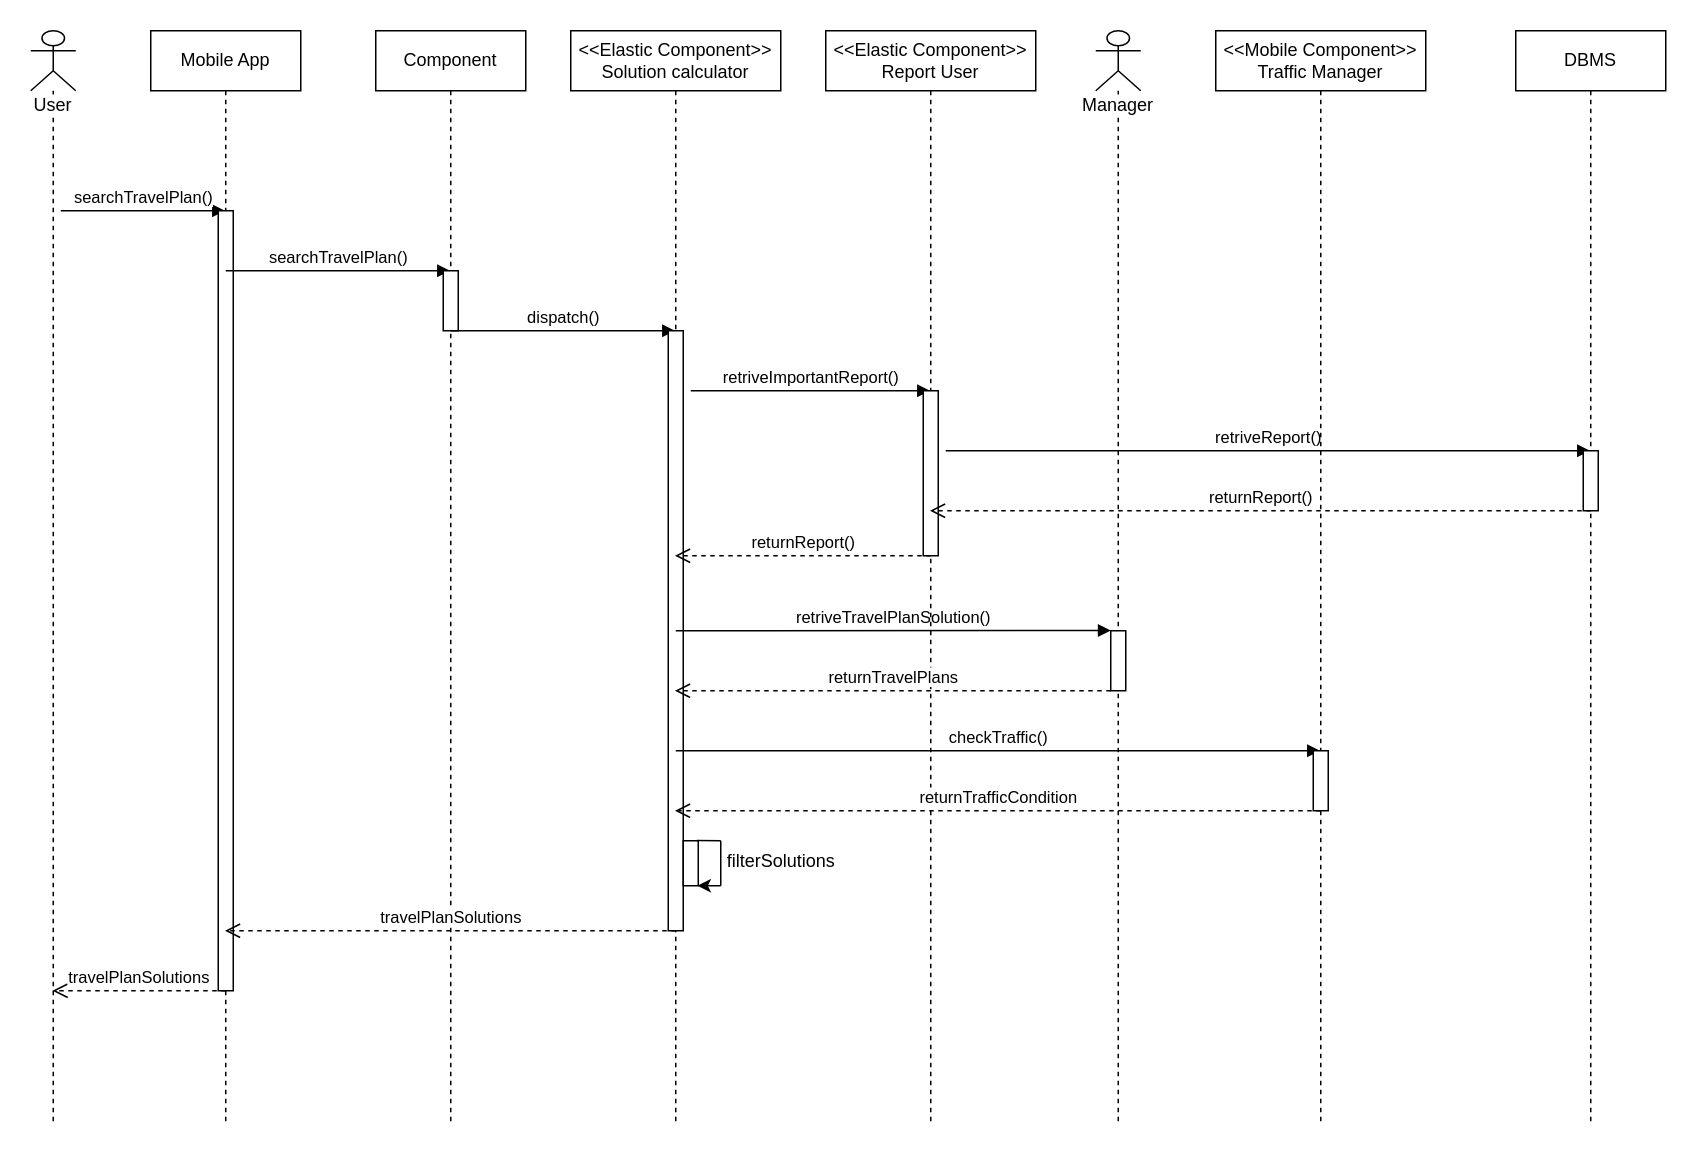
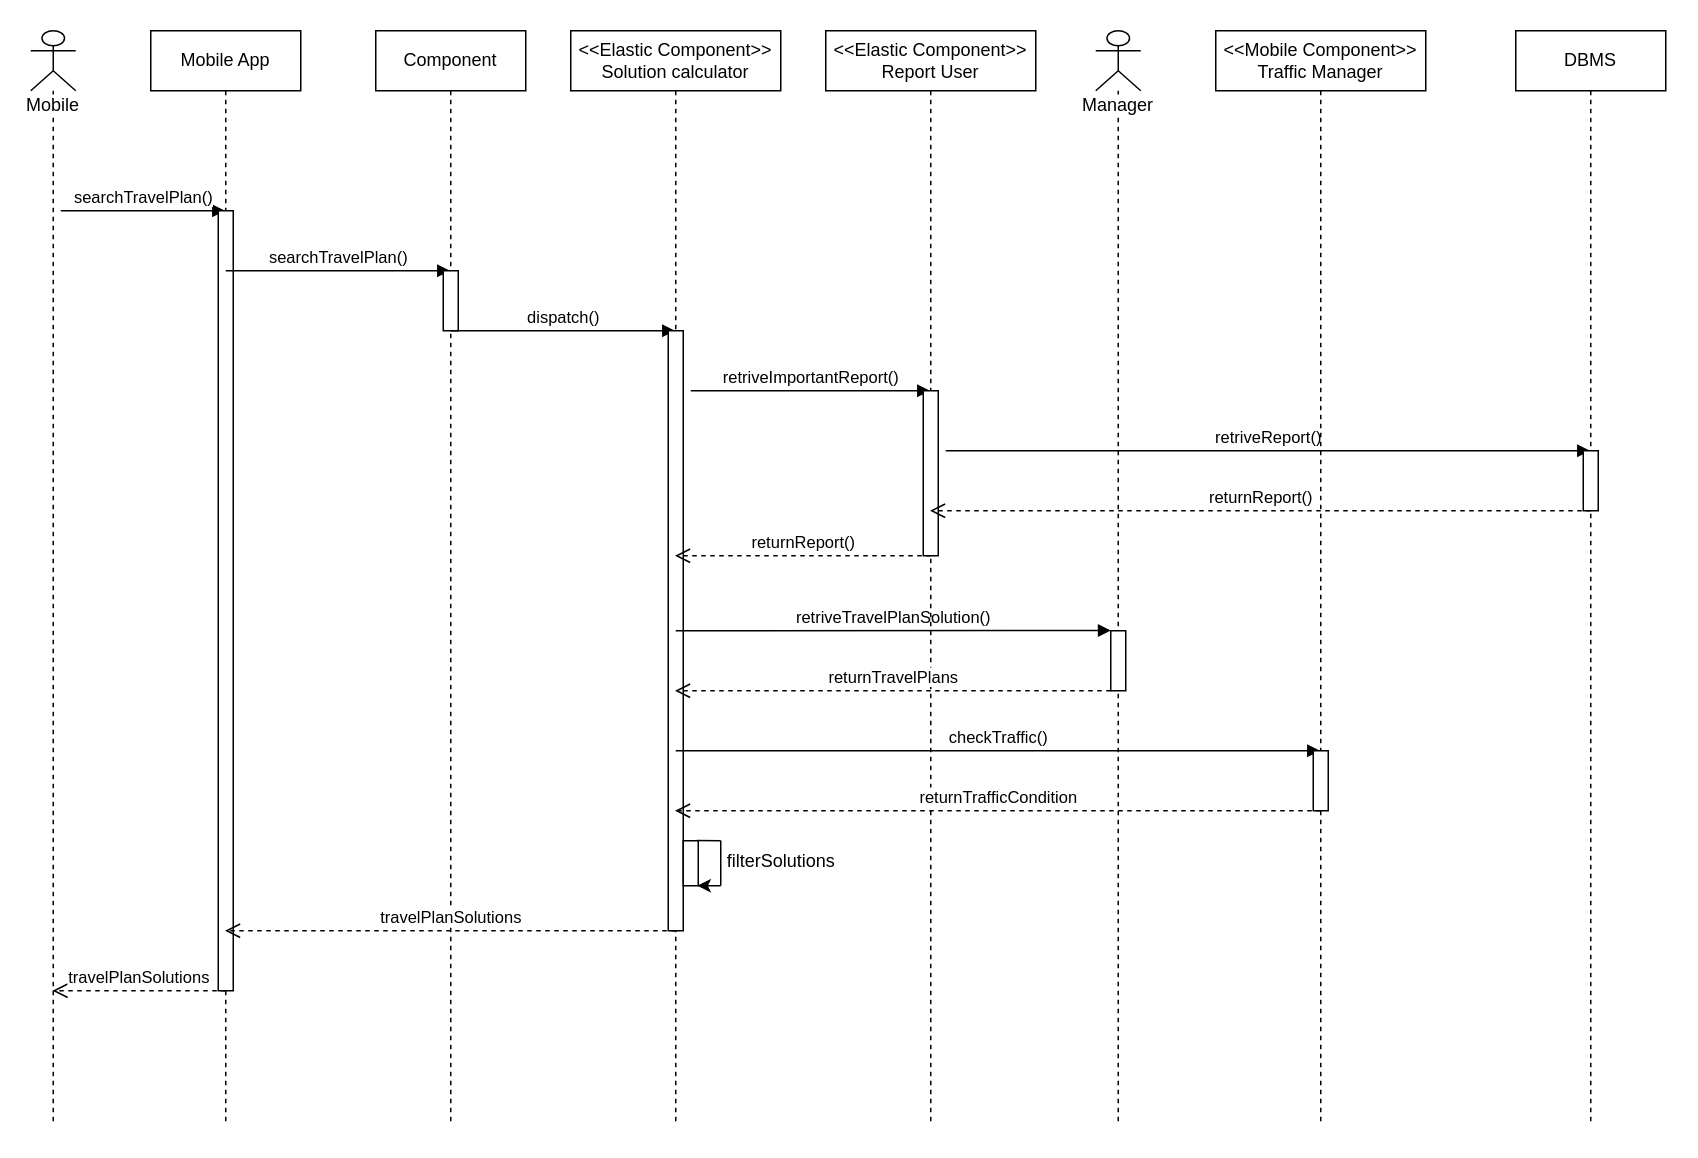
- <mxCell id="2" value="User" style="shape=umlLifeline;participant=umlActor;perimeter=lifelinePerimeter;whiteSpace=wrap;html=1;container=1;collapsible=0;recursiveResize=0;verticalAlign=top;spacingTop=36;labelBackgroundColor=#ffffff;outlineConnect=0;" vertex="1" parent="1"><mxGeometry x="20" y="20" width="30" height="730" as="geometry" /></mxCell>
+ <mxCell id="2" value="Mobile" style="shape=umlLifeline;participant=umlActor;perimeter=lifelinePerimeter;whiteSpace=wrap;html=1;container=1;collapsible=0;recursiveResize=0;verticalAlign=top;spacingTop=36;labelBackgroundColor=#ffffff;outlineConnect=0;" vertex="1" parent="1"><mxGeometry x="20" y="20" width="30" height="730" as="geometry" /></mxCell>
